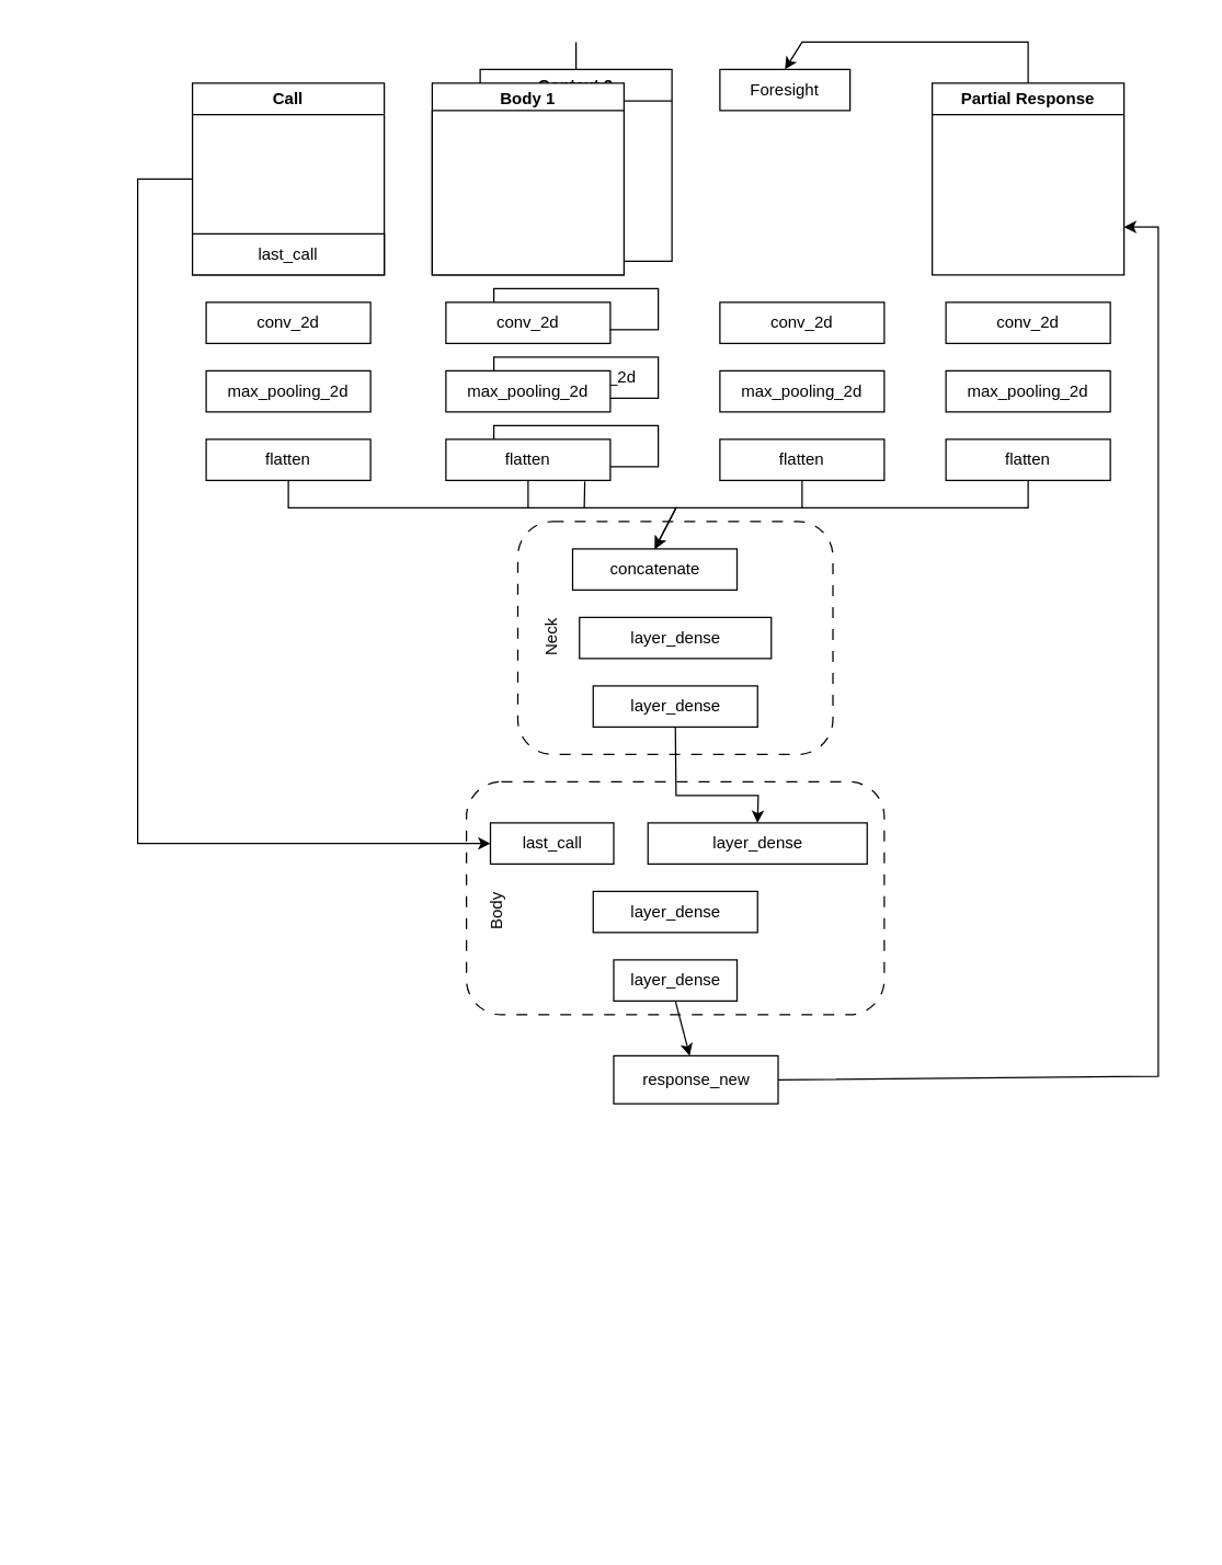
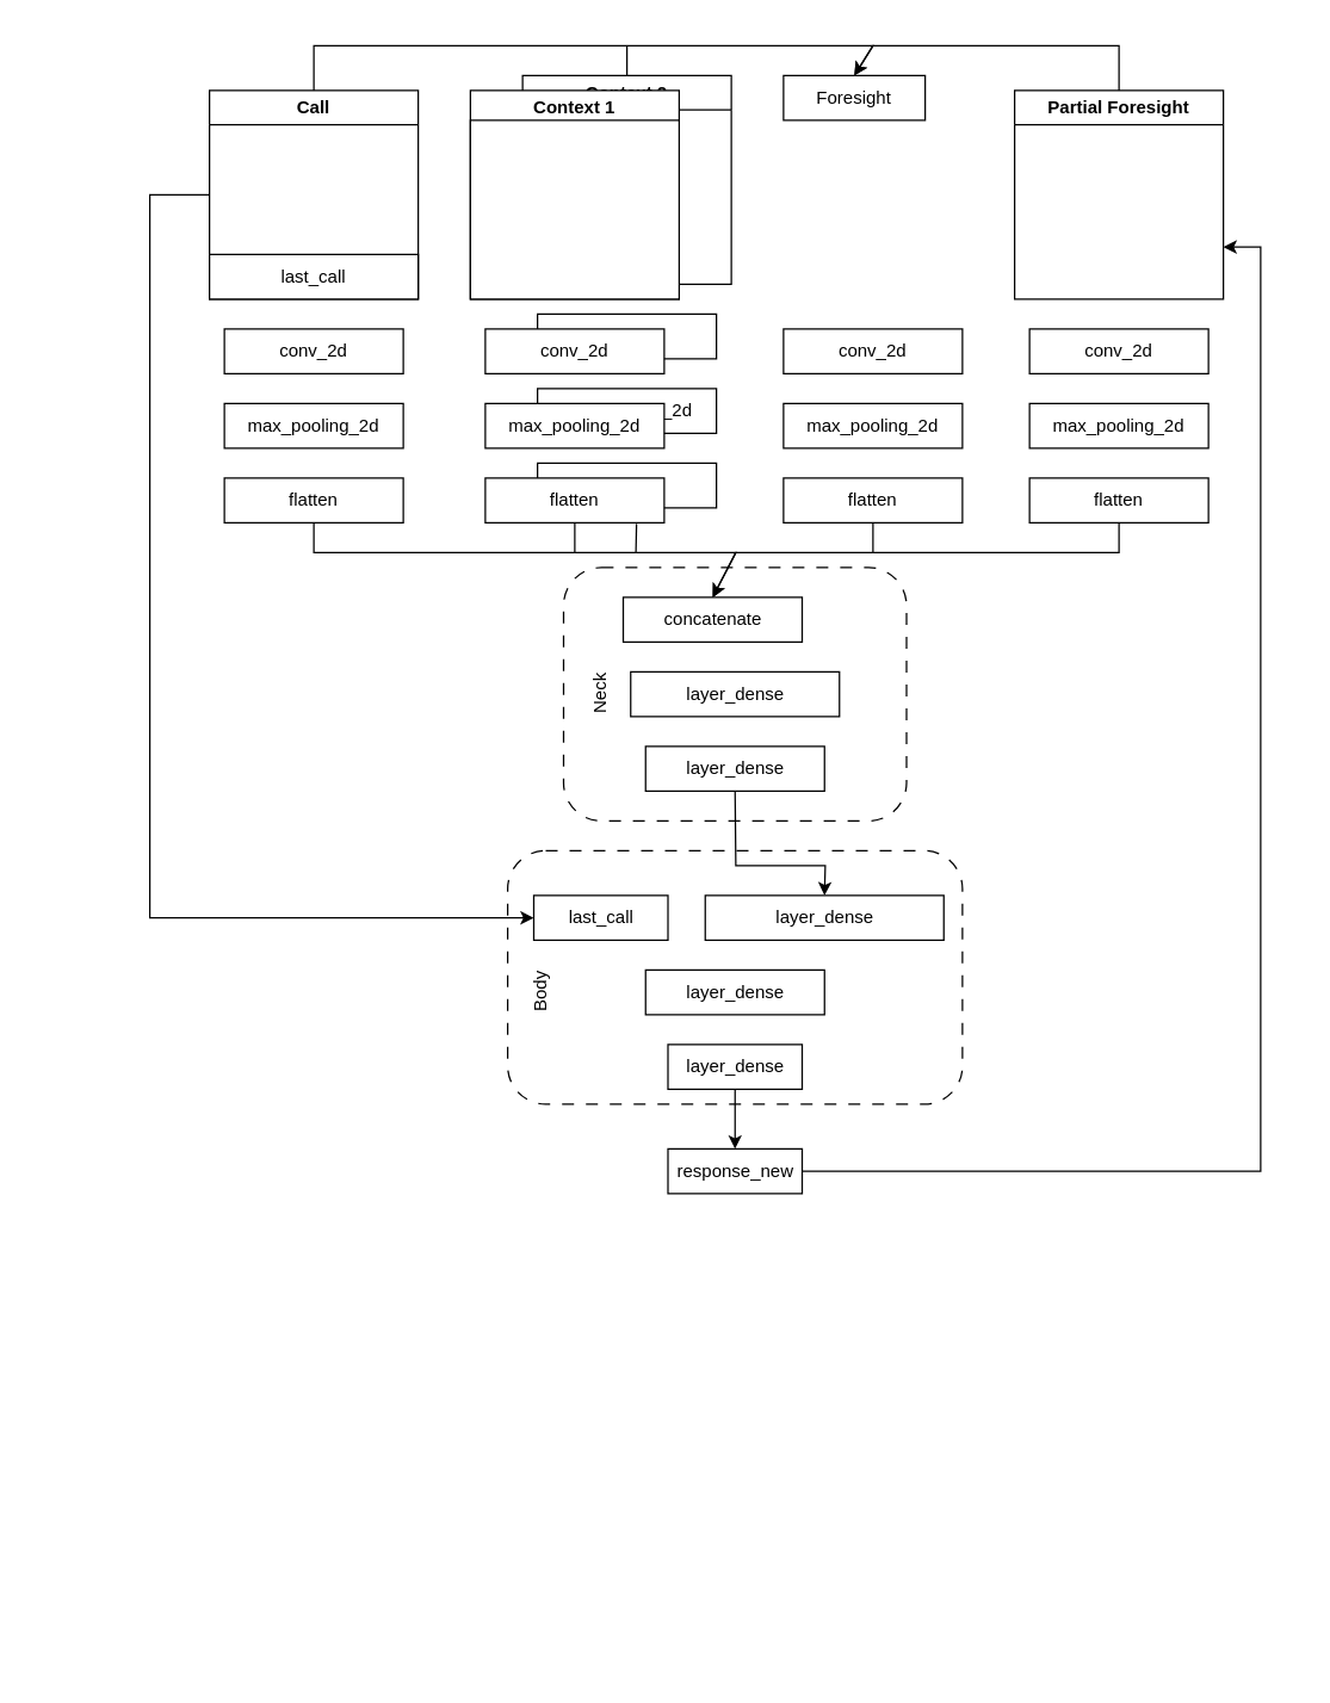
+ <mxCell id="50" value="" style="endArrow=classic;html=1;rounded=0;exitX=0.5;exitY=0;exitDx=0;exitDy=0;entryX=0.5;entryY=0;entryDx=0;entryDy=0;" edge="1" parent="1" source="18" target="49"><mxGeometry width="50" height="50" relative="1" as="geometry"><mxPoint x="520" y="440" as="sourcePoint" /><mxPoint x="570" y="390" as="targetPoint" /><Array as="points"><mxPoint x="210" y="30" /><mxPoint x="585" y="30" /></Array></mxGeometry></mxCell>
- <mxCell id="36" value="Body 1" style="swimlane;whiteSpace=wrap;html=1;fillStyle=solid;" parent="32" vertex="1"><mxGeometry width="140" height="140" as="geometry" /></mxCell>
+ <mxCell id="36" value="Context 1" style="swimlane;whiteSpace=wrap;html=1;fillStyle=solid;" parent="32" vertex="1"><mxGeometry width="140" height="140" as="geometry" /></mxCell>
- <mxCell id="24" value="Partial Response" style="swimlane;whiteSpace=wrap;html=1;fillStyle=solid;" parent="20" vertex="1"><mxGeometry width="140" height="140" as="geometry" /></mxCell>
+ <mxCell id="24" value="Partial Foresight" style="swimlane;whiteSpace=wrap;html=1;fillStyle=solid;" parent="20" vertex="1"><mxGeometry width="140" height="140" as="geometry" /></mxCell>
- <mxCell id="13" value="response_new" style="rounded=0;whiteSpace=wrap;html=1;" parent="1" vertex="1"><mxGeometry x="447.5" y="770" width="120" height="35" as="geometry" /></mxCell>
+ <mxCell id="13" value="response_new" style="rounded=0;whiteSpace=wrap;html=1;" parent="1" vertex="1"><mxGeometry x="447.5" y="770" width="90" height="30" as="geometry" /></mxCell>
